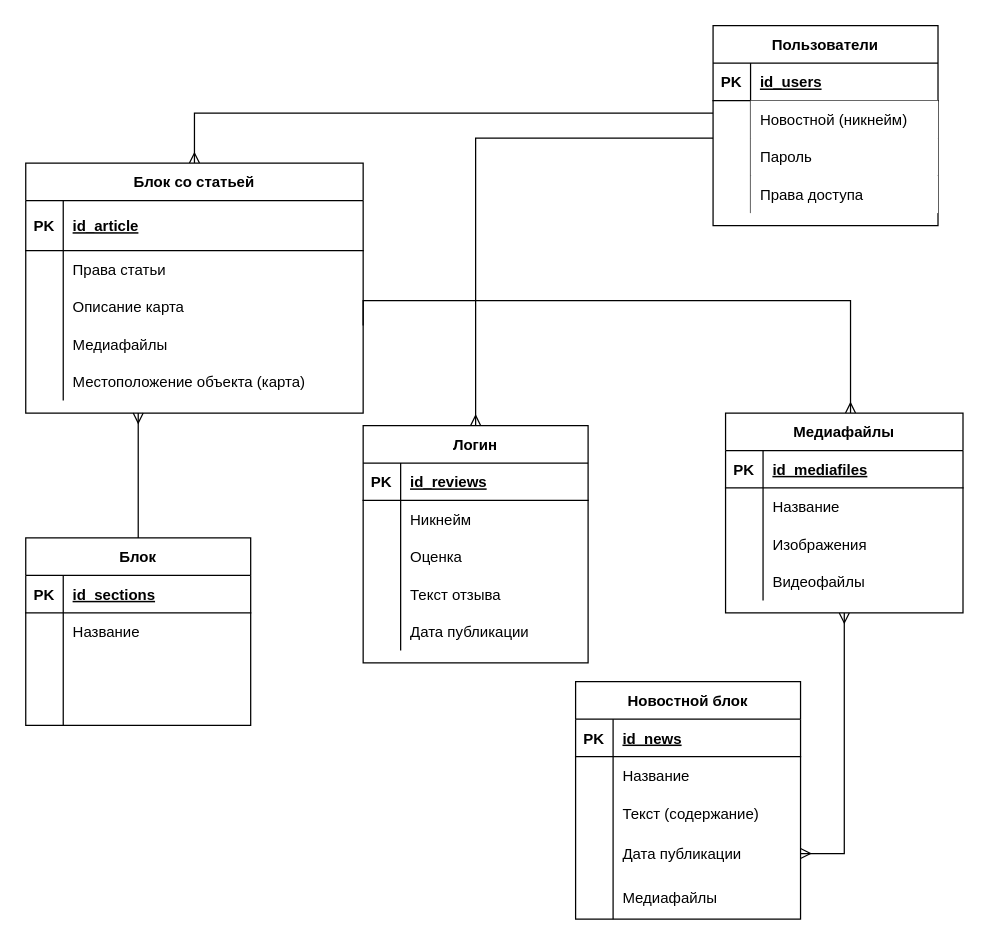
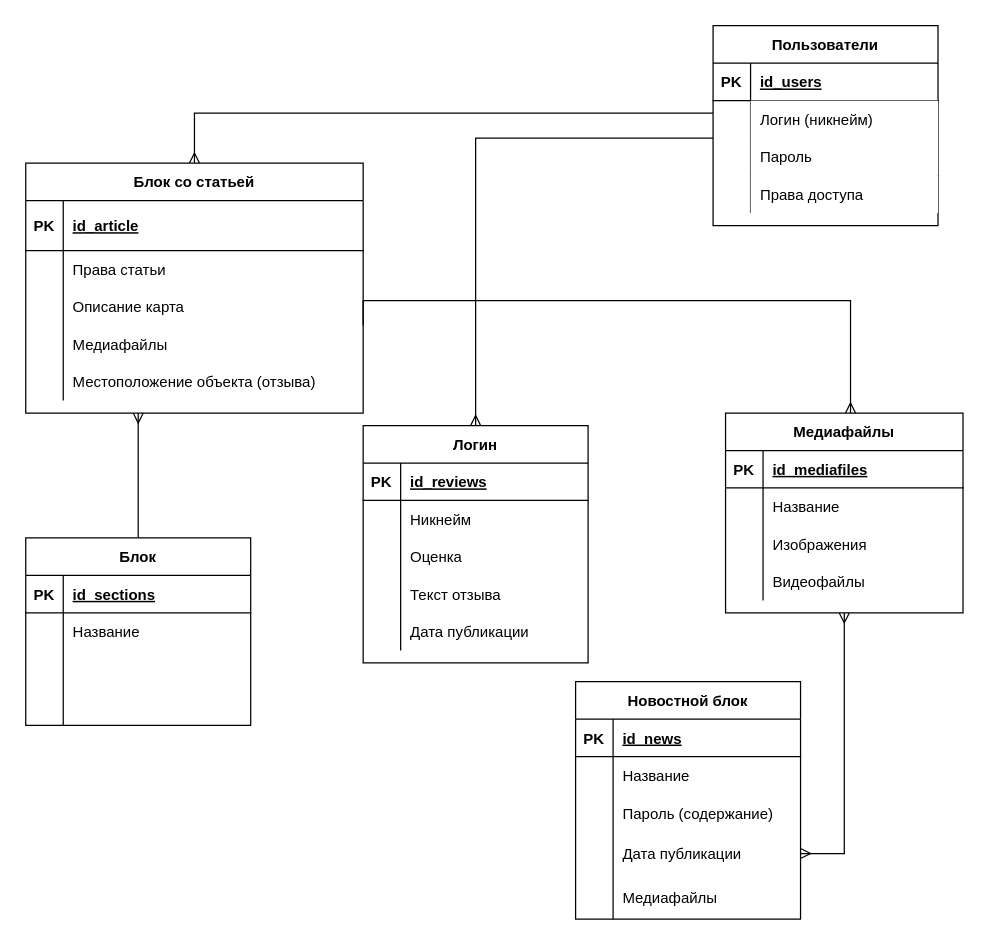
- <mxCell id="56" value="Новостной (никнейм)" style="shape=partialRectangle;connectable=0;top=0;left=0;bottom=0;right=0;align=left;spacingLeft=6;overflow=hidden;" vertex="1" parent="54"><mxGeometry x="30" width="150" height="30" as="geometry"><mxRectangle width="150" height="30" as="alternateBounds" /></mxGeometry></mxCell>
+ <mxCell id="56" value="Логин (никнейм)" style="shape=partialRectangle;connectable=0;top=0;left=0;bottom=0;right=0;align=left;spacingLeft=6;overflow=hidden;" vertex="1" parent="54"><mxGeometry x="30" width="150" height="30" as="geometry"><mxRectangle width="150" height="30" as="alternateBounds" /></mxGeometry></mxCell>
- <mxCell id="17" value="Местоположение объекта (карта)" style="shape=partialRectangle;connectable=0;fillColor=none;top=0;left=0;bottom=0;right=0;align=left;spacingLeft=6;overflow=hidden;" parent="15" vertex="1"><mxGeometry x="30" width="240" height="30" as="geometry"><mxRectangle width="240" height="30" as="alternateBounds" /></mxGeometry></mxCell>
+ <mxCell id="17" value="Местоположение объекта (отзыва)" style="shape=partialRectangle;connectable=0;fillColor=none;top=0;left=0;bottom=0;right=0;align=left;spacingLeft=6;overflow=hidden;" parent="15" vertex="1"><mxGeometry x="30" width="240" height="30" as="geometry"><mxRectangle width="240" height="30" as="alternateBounds" /></mxGeometry></mxCell>
- <mxCell id="72" value="Текст (содержание)" style="shape=partialRectangle;connectable=0;fillColor=none;top=0;left=0;bottom=0;right=0;align=left;spacingLeft=6;overflow=hidden;" vertex="1" parent="70"><mxGeometry x="30" width="150" height="30" as="geometry"><mxRectangle width="150" height="30" as="alternateBounds" /></mxGeometry></mxCell>
+ <mxCell id="72" value="Пароль (содержание)" style="shape=partialRectangle;connectable=0;fillColor=none;top=0;left=0;bottom=0;right=0;align=left;spacingLeft=6;overflow=hidden;" vertex="1" parent="70"><mxGeometry x="30" width="150" height="30" as="geometry"><mxRectangle width="150" height="30" as="alternateBounds" /></mxGeometry></mxCell>
